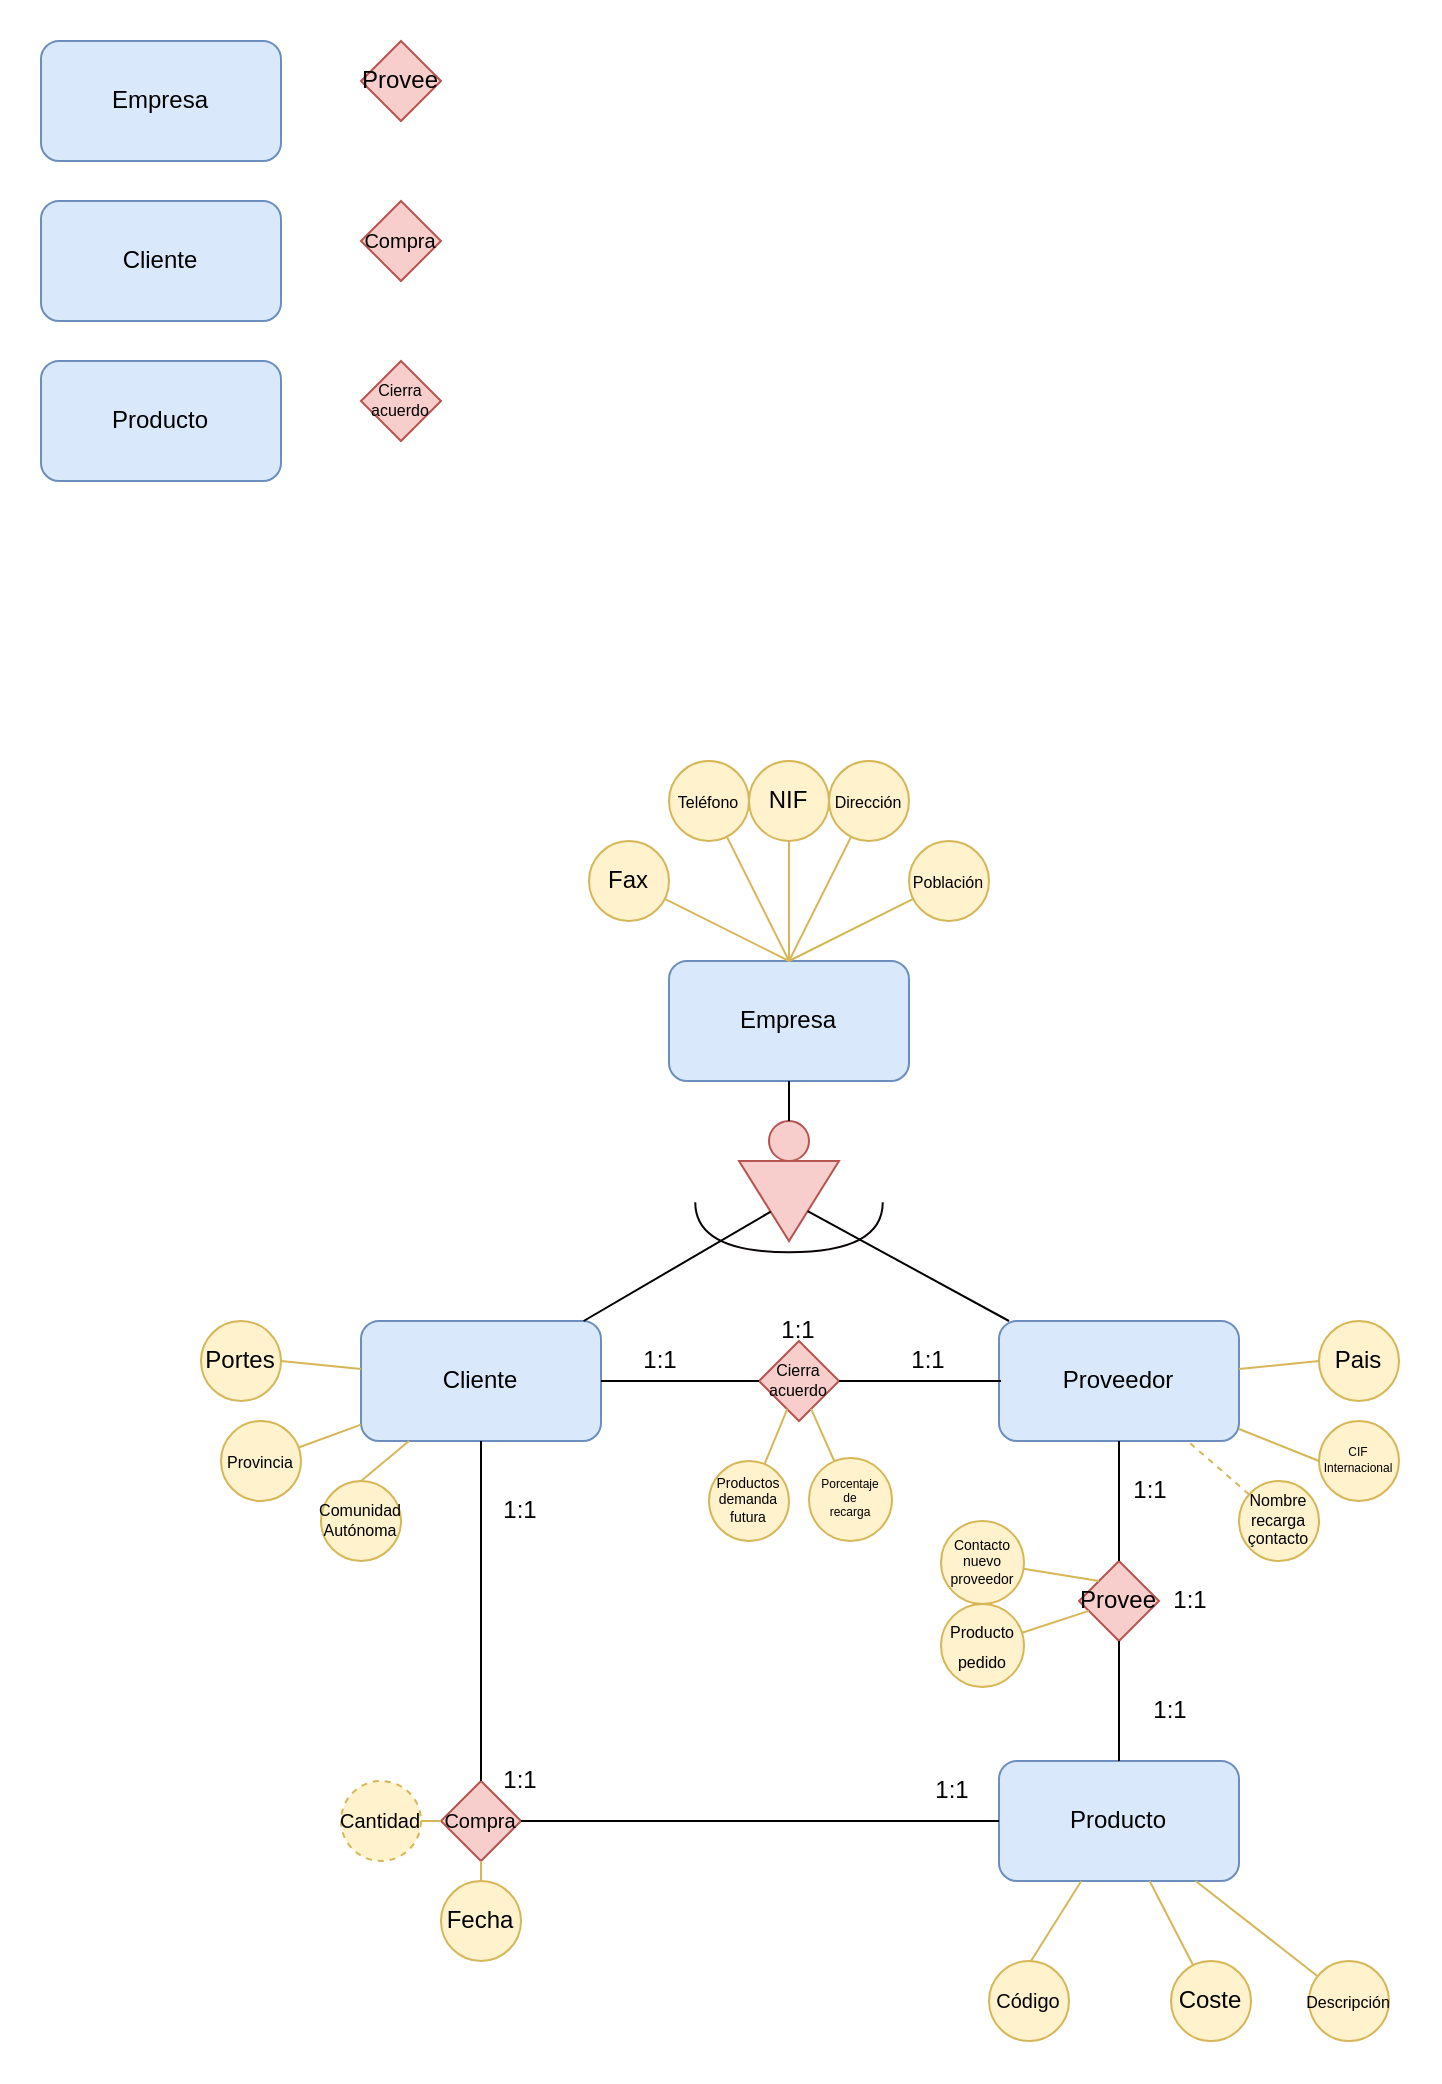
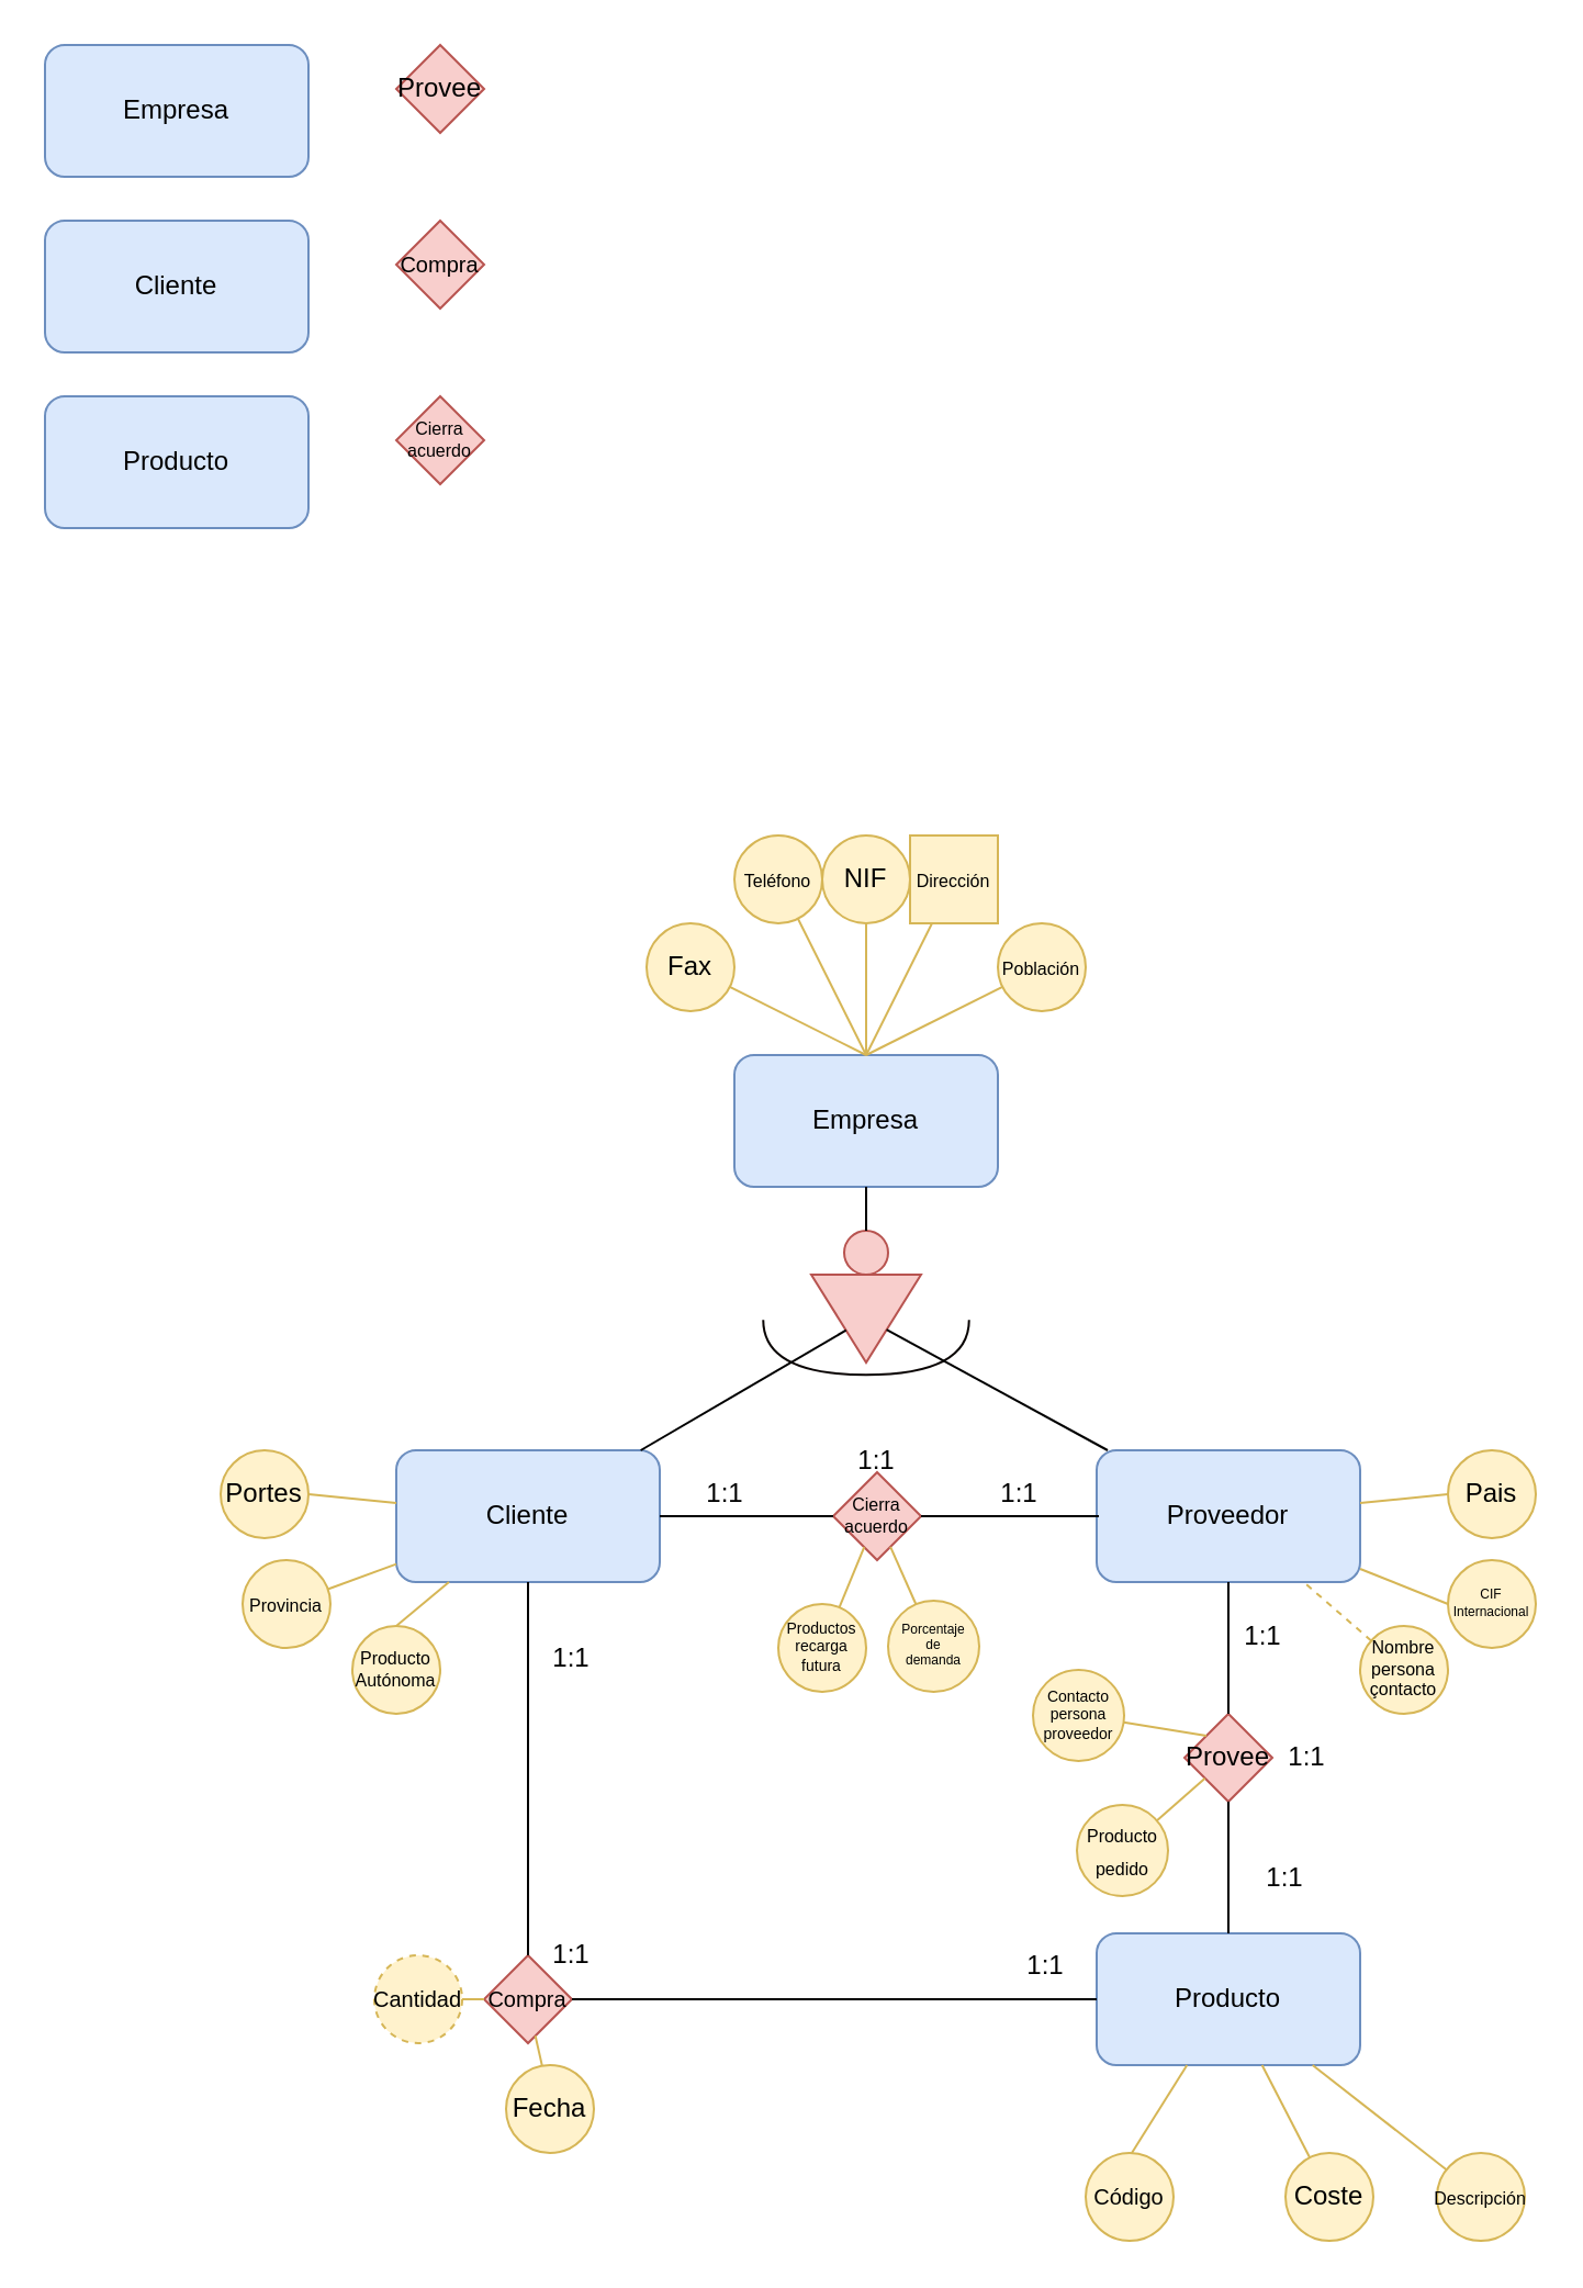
- <mxCell id="15" value="&lt;font style=&quot;font-size: 8px;&quot;&gt;Dirección&lt;/font&gt;" style="ellipse;whiteSpace=wrap;html=1;fillColor=#fff2cc;strokeColor=#d6b656;" vertex="1" parent="1"><mxGeometry x="414" y="380" width="40" height="40" as="geometry" /></mxCell>
+ <mxCell id="15" value="&lt;font style=&quot;font-size: 8px;&quot;&gt;Dirección&lt;/font&gt;" style="whiteSpace=wrap;html=1;fillColor=#fff2cc;strokeColor=#d6b656;rounded=0;" vertex="1" parent="1"><mxGeometry x="414" y="380" width="40" height="40" as="geometry" /></mxCell>
- <mxCell id="56" value="&lt;div style=&quot;font-size: 6px;&quot;&gt;&lt;font style=&quot;font-size: 6px;&quot;&gt;Porcentaje &lt;br&gt;&lt;/font&gt;&lt;/div&gt;&lt;div style=&quot;font-size: 6px;&quot;&gt;&lt;font style=&quot;font-size: 6px;&quot;&gt;de&lt;/font&gt;&lt;/div&gt;&lt;div style=&quot;font-size: 6px;&quot;&gt;&lt;font style=&quot;font-size: 6px;&quot;&gt;recarga&lt;font style=&quot;font-size: 6px;&quot;&gt;&lt;br&gt;&lt;/font&gt;&lt;/font&gt;&lt;/div&gt;" style="ellipse;whiteSpace=wrap;html=1;aspect=fixed;fillColor=#fff2cc;strokeColor=#d6b656;" vertex="1" parent="1"><mxGeometry x="404" y="728.5" width="41.5" height="41.5" as="geometry" /></mxCell>
+ <mxCell id="56" value="&lt;div style=&quot;font-size: 6px;&quot;&gt;&lt;font style=&quot;font-size: 6px;&quot;&gt;Porcentaje &lt;br&gt;&lt;/font&gt;&lt;/div&gt;&lt;div style=&quot;font-size: 6px;&quot;&gt;&lt;font style=&quot;font-size: 6px;&quot;&gt;de&lt;/font&gt;&lt;/div&gt;&lt;div style=&quot;font-size: 6px;&quot;&gt;&lt;font style=&quot;font-size: 6px;&quot;&gt;demanda&lt;font style=&quot;font-size: 6px;&quot;&gt;&lt;br&gt;&lt;/font&gt;&lt;/font&gt;&lt;/div&gt;" style="ellipse;whiteSpace=wrap;html=1;aspect=fixed;fillColor=#fff2cc;strokeColor=#d6b656;" vertex="1" parent="1"><mxGeometry x="404" y="728.5" width="41.5" height="41.5" as="geometry" /></mxCell>
- <mxCell id="51" value="&lt;div style=&quot;font-size: 7px;&quot;&gt;&lt;font style=&quot;font-size: 7px;&quot;&gt;Productos&lt;/font&gt;&lt;/div&gt;&lt;div style=&quot;font-size: 7px;&quot;&gt;&lt;font style=&quot;font-size: 7px;&quot;&gt;demanda&lt;/font&gt;&lt;/div&gt;&lt;div style=&quot;font-size: 7px;&quot;&gt;&lt;font style=&quot;font-size: 7px;&quot;&gt;futura&lt;font style=&quot;font-size: 7px;&quot;&gt;&lt;br&gt;&lt;/font&gt;&lt;/font&gt;&lt;/div&gt;" style="ellipse;whiteSpace=wrap;html=1;aspect=fixed;fillColor=#fff2cc;strokeColor=#d6b656;" vertex="1" parent="1"><mxGeometry x="354" y="730" width="40" height="40" as="geometry" /></mxCell>
+ <mxCell id="51" value="&lt;div style=&quot;font-size: 7px;&quot;&gt;&lt;font style=&quot;font-size: 7px;&quot;&gt;Productos&lt;/font&gt;&lt;/div&gt;&lt;div style=&quot;font-size: 7px;&quot;&gt;&lt;font style=&quot;font-size: 7px;&quot;&gt;recarga&lt;/font&gt;&lt;/div&gt;&lt;div style=&quot;font-size: 7px;&quot;&gt;&lt;font style=&quot;font-size: 7px;&quot;&gt;futura&lt;font style=&quot;font-size: 7px;&quot;&gt;&lt;br&gt;&lt;/font&gt;&lt;/font&gt;&lt;/div&gt;" style="ellipse;whiteSpace=wrap;html=1;aspect=fixed;fillColor=#fff2cc;strokeColor=#d6b656;" vertex="1" parent="1"><mxGeometry x="354" y="730" width="40" height="40" as="geometry" /></mxCell>
- <mxCell id="25" value="&lt;div style=&quot;font-size: 8px;&quot;&gt;&lt;font style=&quot;font-size: 8px;&quot;&gt;Comunidad&lt;/font&gt;&lt;/div&gt;&lt;div style=&quot;font-size: 8px;&quot;&gt;&lt;font style=&quot;font-size: 8px;&quot;&gt;Autónoma&lt;font style=&quot;font-size: 8px;&quot;&gt;&lt;br&gt;&lt;/font&gt;&lt;/font&gt;&lt;/div&gt;" style="ellipse;whiteSpace=wrap;html=1;fillColor=#fff2cc;strokeColor=#d6b656;" vertex="1" parent="1"><mxGeometry x="160" y="740" width="40" height="40" as="geometry" /></mxCell>
+ <mxCell id="25" value="&lt;div style=&quot;font-size: 8px;&quot;&gt;&lt;font style=&quot;font-size: 8px;&quot;&gt;Producto&lt;/font&gt;&lt;/div&gt;&lt;div style=&quot;font-size: 8px;&quot;&gt;&lt;font style=&quot;font-size: 8px;&quot;&gt;Autónoma&lt;font style=&quot;font-size: 8px;&quot;&gt;&lt;br&gt;&lt;/font&gt;&lt;/font&gt;&lt;/div&gt;" style="ellipse;whiteSpace=wrap;html=1;fillColor=#fff2cc;strokeColor=#d6b656;" vertex="1" parent="1"><mxGeometry x="160" y="740" width="40" height="40" as="geometry" /></mxCell>
- <mxCell id="29" value="&lt;div style=&quot;font-size: 8px;&quot;&gt;&lt;font style=&quot;font-size: 8px;&quot;&gt;Nombre &lt;br&gt;&lt;/font&gt;&lt;/div&gt;&lt;div style=&quot;font-size: 8px;&quot;&gt;&lt;font style=&quot;font-size: 8px;&quot;&gt;recarga&lt;/font&gt;&lt;/div&gt;&lt;div style=&quot;font-size: 8px;&quot;&gt;&lt;font style=&quot;font-size: 8px;&quot;&gt;çontacto&lt;font style=&quot;font-size: 8px;&quot;&gt;&lt;br&gt;&lt;/font&gt;&lt;/font&gt;&lt;/div&gt;" style="ellipse;whiteSpace=wrap;html=1;fillColor=#fff2cc;strokeColor=#d6b656;" vertex="1" parent="1"><mxGeometry x="619" y="740" width="40" height="40" as="geometry" /></mxCell>
+ <mxCell id="29" value="&lt;div style=&quot;font-size: 8px;&quot;&gt;&lt;font style=&quot;font-size: 8px;&quot;&gt;Nombre &lt;br&gt;&lt;/font&gt;&lt;/div&gt;&lt;div style=&quot;font-size: 8px;&quot;&gt;&lt;font style=&quot;font-size: 8px;&quot;&gt;persona&lt;/font&gt;&lt;/div&gt;&lt;div style=&quot;font-size: 8px;&quot;&gt;&lt;font style=&quot;font-size: 8px;&quot;&gt;çontacto&lt;font style=&quot;font-size: 8px;&quot;&gt;&lt;br&gt;&lt;/font&gt;&lt;/font&gt;&lt;/div&gt;" style="ellipse;whiteSpace=wrap;html=1;fillColor=#fff2cc;strokeColor=#d6b656;" vertex="1" parent="1"><mxGeometry x="619" y="740" width="40" height="40" as="geometry" /></mxCell>
- <mxCell id="59" value="&lt;div style=&quot;font-size: 7px;&quot;&gt;&lt;font style=&quot;font-size: 7px;&quot;&gt;Contacto&lt;/font&gt;&lt;/div&gt;&lt;div style=&quot;font-size: 7px;&quot;&gt;&lt;font style=&quot;font-size: 7px;&quot;&gt;nuevo&lt;/font&gt;&lt;/div&gt;&lt;div style=&quot;font-size: 7px;&quot;&gt;&lt;font style=&quot;font-size: 7px;&quot;&gt;proveedor&lt;font style=&quot;font-size: 7px;&quot;&gt;&lt;br&gt;&lt;/font&gt;&lt;/font&gt;&lt;/div&gt;" style="ellipse;whiteSpace=wrap;html=1;aspect=fixed;fillColor=#fff2cc;strokeColor=#d6b656;" vertex="1" parent="1"><mxGeometry x="470" y="760" width="41.5" height="41.5" as="geometry" /></mxCell>
+ <mxCell id="59" value="&lt;div style=&quot;font-size: 7px;&quot;&gt;&lt;font style=&quot;font-size: 7px;&quot;&gt;Contacto&lt;/font&gt;&lt;/div&gt;&lt;div style=&quot;font-size: 7px;&quot;&gt;&lt;font style=&quot;font-size: 7px;&quot;&gt;persona&lt;/font&gt;&lt;/div&gt;&lt;div style=&quot;font-size: 7px;&quot;&gt;&lt;font style=&quot;font-size: 7px;&quot;&gt;proveedor&lt;font style=&quot;font-size: 7px;&quot;&gt;&lt;br&gt;&lt;/font&gt;&lt;/font&gt;&lt;/div&gt;" style="ellipse;whiteSpace=wrap;html=1;aspect=fixed;fillColor=#fff2cc;strokeColor=#d6b656;" vertex="1" parent="1"><mxGeometry x="470" y="760" width="41.5" height="41.5" as="geometry" /></mxCell>
- <mxCell id="60" value="&lt;font style=&quot;font-size: 8px;&quot;&gt;Producto pedido&lt;br&gt;&lt;/font&gt;" style="ellipse;whiteSpace=wrap;html=1;aspect=fixed;fillColor=#fff2cc;strokeColor=#d6b656;" vertex="1" parent="1"><mxGeometry x="470" y="801.5" width="41.5" height="41.5" as="geometry" /></mxCell>
+ <mxCell id="60" value="&lt;font style=&quot;font-size: 8px;&quot;&gt;Producto pedido&lt;br&gt;&lt;/font&gt;" style="ellipse;whiteSpace=wrap;html=1;aspect=fixed;fillColor=#fff2cc;strokeColor=#d6b656;" vertex="1" parent="1"><mxGeometry x="490" y="821.5" width="41.5" height="41.5" as="geometry" /></mxCell>
- <mxCell id="66" value="&lt;font style=&quot;font-size: 12px;&quot;&gt;Fecha&lt;/font&gt;" style="ellipse;whiteSpace=wrap;html=1;fillColor=#fff2cc;strokeColor=#d6b656;" vertex="1" parent="1"><mxGeometry x="220" y="940" width="40" height="40" as="geometry" /></mxCell>
+ <mxCell id="66" value="&lt;font style=&quot;font-size: 12px;&quot;&gt;Fecha&lt;/font&gt;" style="ellipse;whiteSpace=wrap;html=1;fillColor=#fff2cc;strokeColor=#d6b656;" vertex="1" parent="1"><mxGeometry x="230" y="940" width="40" height="40" as="geometry" /></mxCell>
